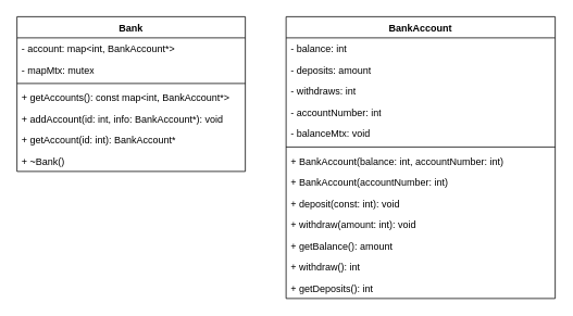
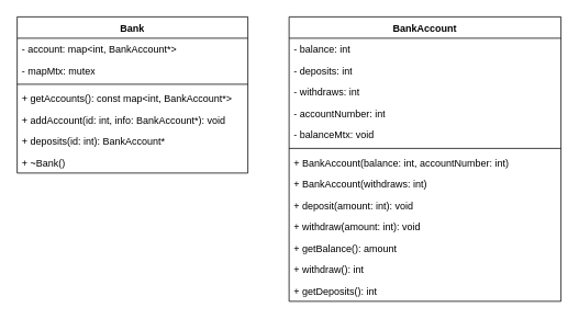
- <mxCell id="4" value="- deposits: amount" style="text;strokeColor=none;fillColor=none;align=left;verticalAlign=top;spacingLeft=4;spacingRight=4;overflow=hidden;rotatable=0;points=[[0,0.5],[1,0.5]];portConstraint=eastwest;whiteSpace=wrap;html=1;" vertex="1" parent="2"><mxGeometry y="52" width="330" height="26" as="geometry" /></mxCell>
+ <mxCell id="4" value="- deposits: int" style="text;strokeColor=none;fillColor=none;align=left;verticalAlign=top;spacingLeft=4;spacingRight=4;overflow=hidden;rotatable=0;points=[[0,0.5],[1,0.5]];portConstraint=eastwest;whiteSpace=wrap;html=1;" vertex="1" parent="2"><mxGeometry y="52" width="330" height="26" as="geometry" /></mxCell>
- <mxCell id="22" value="+ getAccount(id: int): BankAccount*" style="text;strokeColor=none;fillColor=none;align=left;verticalAlign=top;spacingLeft=4;spacingRight=4;overflow=hidden;rotatable=0;points=[[0,0.5],[1,0.5]];portConstraint=eastwest;whiteSpace=wrap;html=1;" vertex="1" parent="16"><mxGeometry y="138" width="280" height="26" as="geometry" /></mxCell>
+ <mxCell id="22" value="+ deposits(id: int): BankAccount*" style="text;strokeColor=none;fillColor=none;align=left;verticalAlign=top;spacingLeft=4;spacingRight=4;overflow=hidden;rotatable=0;points=[[0,0.5],[1,0.5]];portConstraint=eastwest;whiteSpace=wrap;html=1;" vertex="1" parent="16"><mxGeometry y="138" width="280" height="26" as="geometry" /></mxCell>
- <mxCell id="10" value="+ BankAccount(accountNumber: int)" style="text;strokeColor=none;fillColor=none;align=left;verticalAlign=top;spacingLeft=4;spacingRight=4;overflow=hidden;rotatable=0;points=[[0,0.5],[1,0.5]];portConstraint=eastwest;whiteSpace=wrap;html=1;" vertex="1" parent="2"><mxGeometry y="190" width="330" height="26" as="geometry" /></mxCell>
+ <mxCell id="10" value="+ BankAccount(withdraws: int)" style="text;strokeColor=none;fillColor=none;align=left;verticalAlign=top;spacingLeft=4;spacingRight=4;overflow=hidden;rotatable=0;points=[[0,0.5],[1,0.5]];portConstraint=eastwest;whiteSpace=wrap;html=1;" vertex="1" parent="2"><mxGeometry y="190" width="330" height="26" as="geometry" /></mxCell>
- <mxCell id="11" value="+ deposit(const: int): void" style="text;strokeColor=none;fillColor=none;align=left;verticalAlign=top;spacingLeft=4;spacingRight=4;overflow=hidden;rotatable=0;points=[[0,0.5],[1,0.5]];portConstraint=eastwest;whiteSpace=wrap;html=1;" vertex="1" parent="2"><mxGeometry y="216" width="330" height="26" as="geometry" /></mxCell>
+ <mxCell id="11" value="+ deposit(amount: int): void" style="text;strokeColor=none;fillColor=none;align=left;verticalAlign=top;spacingLeft=4;spacingRight=4;overflow=hidden;rotatable=0;points=[[0,0.5],[1,0.5]];portConstraint=eastwest;whiteSpace=wrap;html=1;" vertex="1" parent="2"><mxGeometry y="216" width="330" height="26" as="geometry" /></mxCell>
